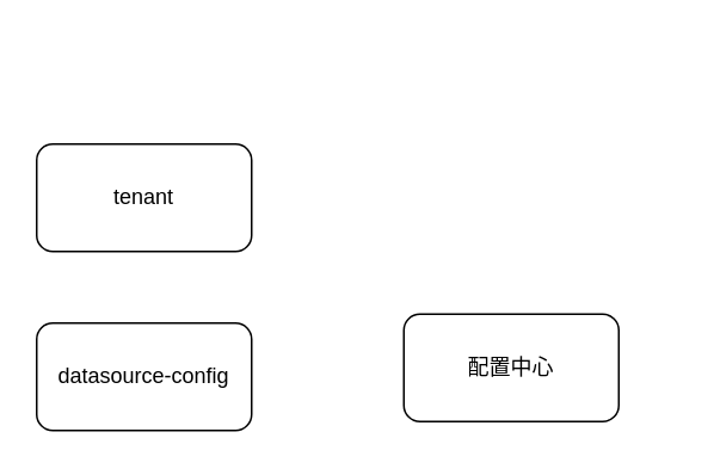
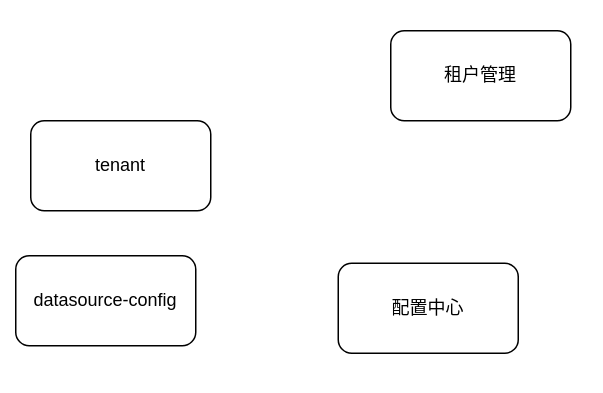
+ <mxCell id="4" value="租户管理" style="rounded=1;whiteSpace=wrap;html=1;" vertex="1" parent="1"><mxGeometry x="260" y="20" width="120" height="60" as="geometry" /></mxCell>
- <mxCell id="5" value="datasource-config" style="rounded=1;whiteSpace=wrap;html=1;" vertex="1" parent="1"><mxGeometry x="20" y="180" width="120" height="60" as="geometry" /></mxCell>
+ <mxCell id="5" value="datasource-config" style="rounded=1;whiteSpace=wrap;html=1;" vertex="1" parent="1"><mxGeometry x="10" y="170" width="120" height="60" as="geometry" /></mxCell>
